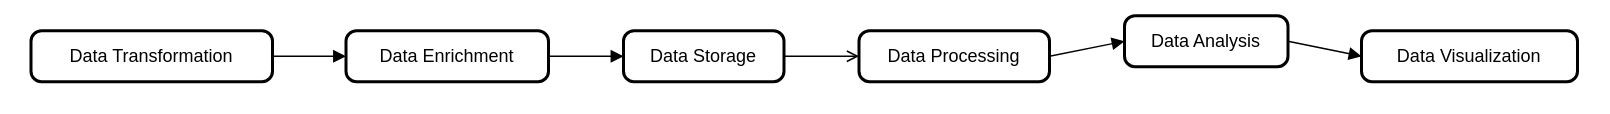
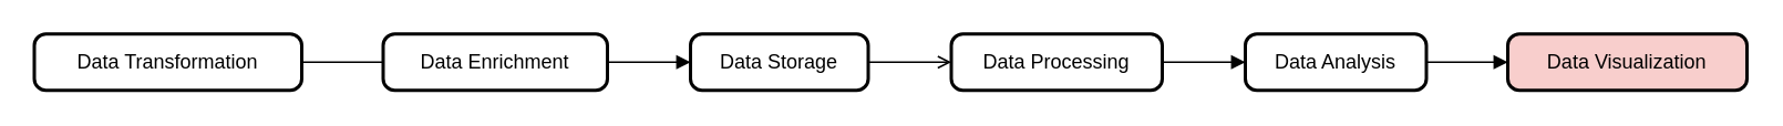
- <mxCell id="6" value="Data Analysis" style="rounded=1;absoluteArcSize=1;arcSize=14;whiteSpace=wrap;strokeWidth=2;" parent="1" vertex="1"><mxGeometry x="749" y="10" width="109" height="34" as="geometry" /></mxCell>
+ <mxCell id="6" value="Data Analysis" style="rounded=1;absoluteArcSize=1;arcSize=14;whiteSpace=wrap;strokeWidth=2;" parent="1" vertex="1"><mxGeometry x="749" width="109" height="34" as="geometry" y="20" /></mxCell>
- <mxCell id="8" value="" style="curved=1;startArrow=none;endArrow=block;exitX=1;exitY=0.5;entryX=0;entryY=0.5;" parent="1" source="2" target="3" edge="1"><mxGeometry relative="1" as="geometry"><Array as="points" /></mxGeometry></mxCell>
+ <mxCell id="8" value="" style="curved=1;startArrow=none;endArrow=none;exitX=1;exitY=0.5;entryX=0;entryY=0.5;" parent="1" source="2" target="3" edge="1"><mxGeometry relative="1" as="geometry"><Array as="points" /></mxGeometry></mxCell>
- <mxCell id="7" value="Data Visualization" style="rounded=1;absoluteArcSize=1;arcSize=14;whiteSpace=wrap;strokeWidth=2;" parent="1" vertex="1"><mxGeometry x="907" width="144" height="34" as="geometry" y="20" /></mxCell>
+ <mxCell id="7" value="Data Visualization" style="rounded=1;absoluteArcSize=1;arcSize=14;whiteSpace=wrap;strokeWidth=2;fillColor=#f8cecc;" parent="1" vertex="1"><mxGeometry x="907" width="144" height="34" as="geometry" y="20" /></mxCell>
